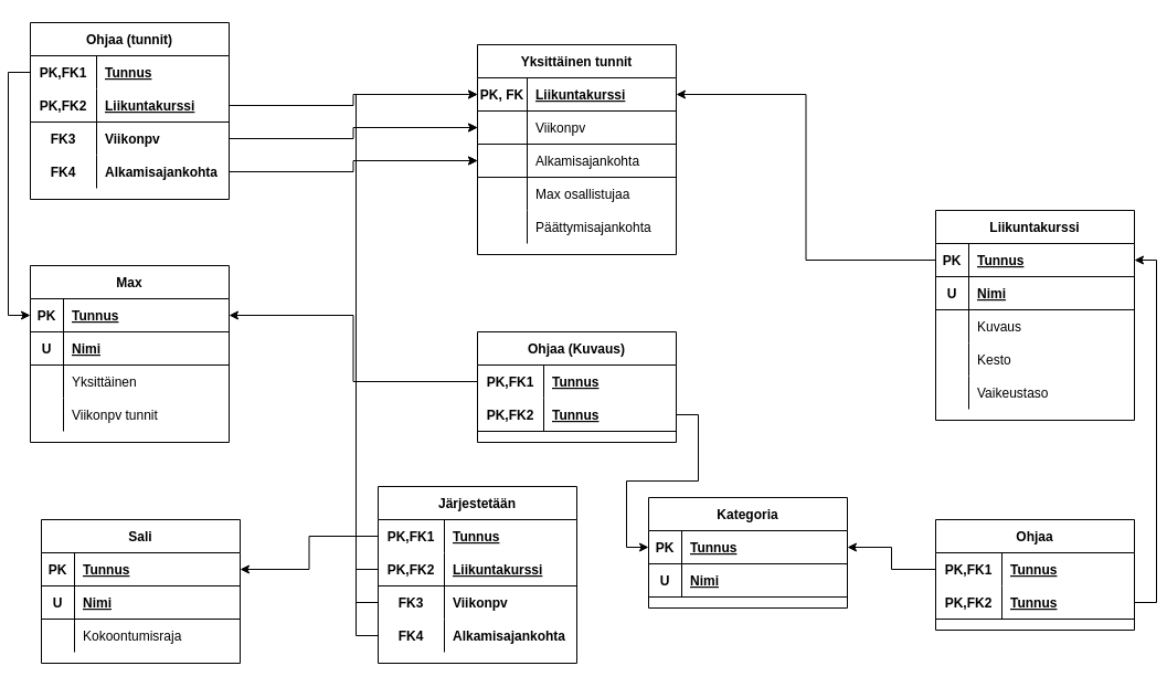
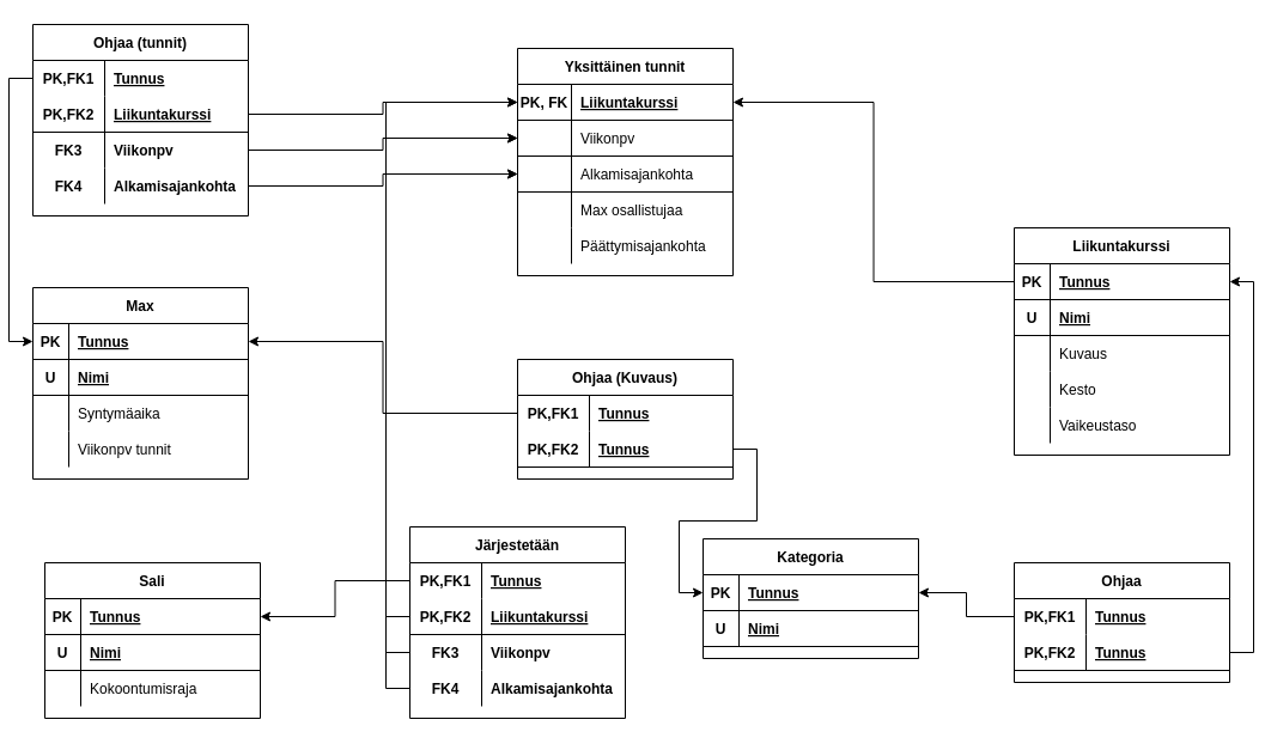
- <mxCell id="27" value="Yksittäinen    " style="shape=partialRectangle;connectable=0;fillColor=none;top=0;left=0;bottom=0;right=0;align=left;spacingLeft=6;overflow=hidden;" parent="25" vertex="1"><mxGeometry x="30" width="150" height="30" as="geometry"><mxRectangle width="150" height="30" as="alternateBounds" /></mxGeometry></mxCell>
+ <mxCell id="27" value="Syntymäaika    " style="shape=partialRectangle;connectable=0;fillColor=none;top=0;left=0;bottom=0;right=0;align=left;spacingLeft=6;overflow=hidden;" parent="25" vertex="1"><mxGeometry x="30" width="150" height="30" as="geometry"><mxRectangle width="150" height="30" as="alternateBounds" /></mxGeometry></mxCell>
